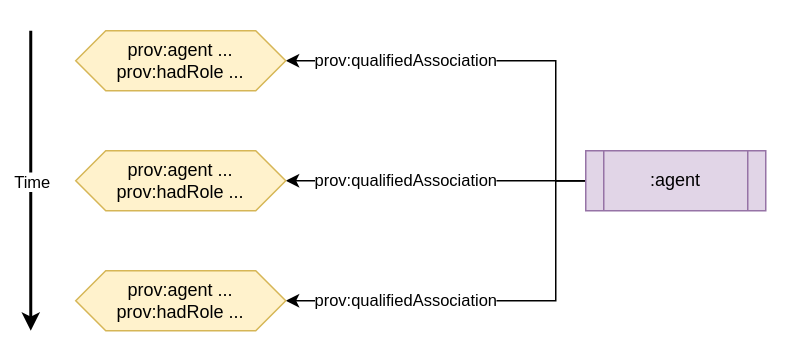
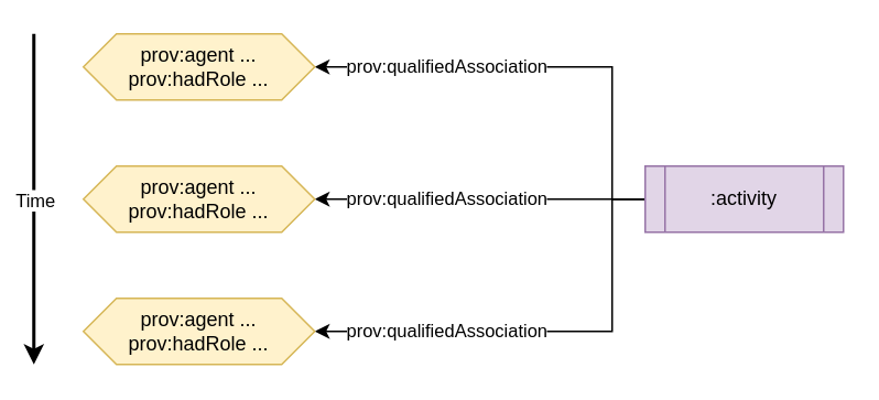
- <mxCell id="5" value=":agent" style="shape=process;whiteSpace=wrap;html=1;backgroundOutline=1;fillColor=#e1d5e7;strokeColor=#9673a6;" parent="1" vertex="1"><mxGeometry x="390" y="100" width="120" height="40" as="geometry" /></mxCell>
+ <mxCell id="5" value=":activity" style="shape=process;whiteSpace=wrap;html=1;backgroundOutline=1;fillColor=#e1d5e7;strokeColor=#9673a6;" parent="1" vertex="1"><mxGeometry x="390" y="100" width="120" height="40" as="geometry" /></mxCell>
